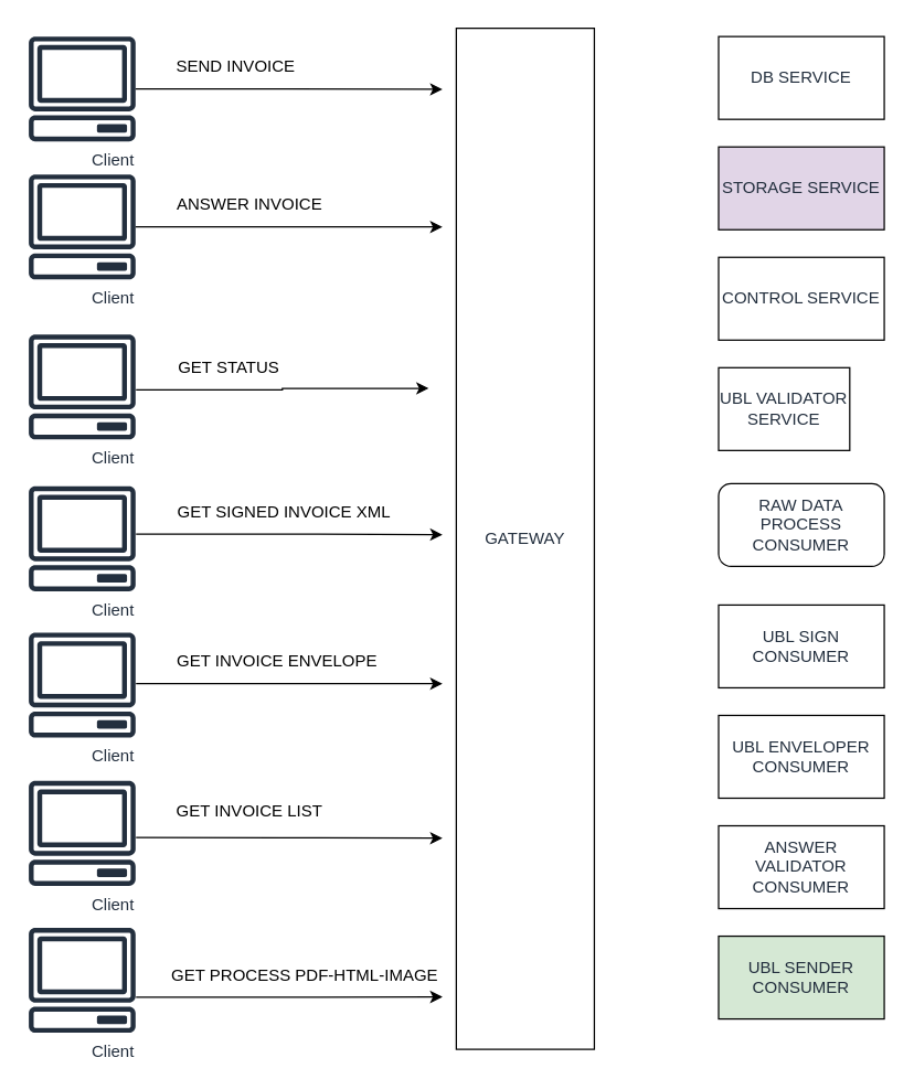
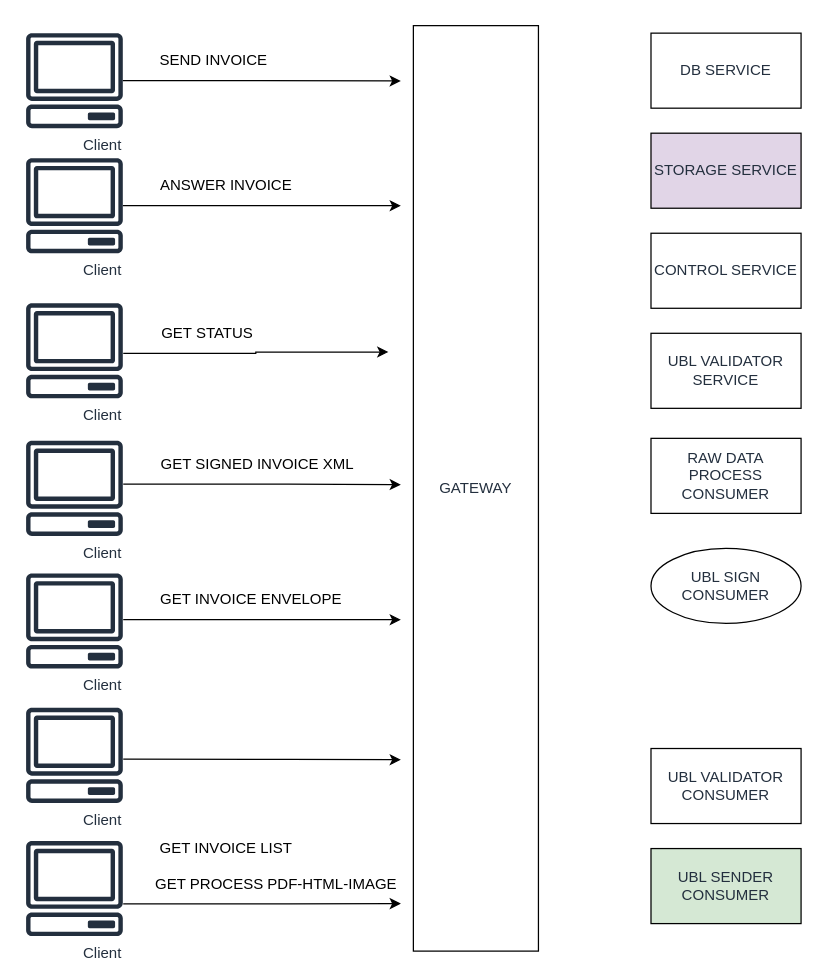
- <mxCell id="24" value="UBL VALIDATOR SERVICE" style="whiteSpace=wrap;html=1;dashed=0;fontColor=#232F3E;fontStyle=0;verticalAlign=middle;" vertex="1" parent="1"><mxGeometry x="520" y="266" width="95" height="60" as="geometry" /></mxCell>
+ <mxCell id="24" value="UBL VALIDATOR SERVICE" style="whiteSpace=wrap;html=1;dashed=0;fontColor=#232F3E;fontStyle=0;verticalAlign=middle;" vertex="1" parent="1"><mxGeometry x="520" y="266" width="120" height="60" as="geometry" /></mxCell>
- <mxCell id="25" value="RAW DATA PROCESS CONSUMER" style="whiteSpace=wrap;html=1;dashed=0;fontColor=#232F3E;fontStyle=0;verticalAlign=middle;rounded=1;" vertex="1" parent="1"><mxGeometry x="520" y="350" width="120" height="60" as="geometry" /></mxCell>
+ <mxCell id="25" value="RAW DATA PROCESS CONSUMER" style="whiteSpace=wrap;html=1;dashed=0;fontColor=#232F3E;fontStyle=0;verticalAlign=middle;" vertex="1" parent="1"><mxGeometry x="520" y="350" width="120" height="60" as="geometry" /></mxCell>
- <mxCell id="26" value="UBL SIGN CONSUMER" style="whiteSpace=wrap;html=1;dashed=0;fontColor=#232F3E;fontStyle=0;verticalAlign=middle;" vertex="1" parent="1"><mxGeometry x="520" y="438" width="120" height="60" as="geometry" /></mxCell>
+ <mxCell id="26" value="UBL SIGN CONSUMER" style="ellipse;whiteSpace=wrap;html=1;dashed=0;fontColor=#232F3E;fontStyle=0;verticalAlign=middle;" vertex="1" parent="1"><mxGeometry x="520" y="438" width="120" height="60" as="geometry" /></mxCell>
- <mxCell id="27" value="UBL ENVELOPER CONSUMER" style="whiteSpace=wrap;html=1;dashed=0;fontColor=#232F3E;fontStyle=0;verticalAlign=middle;" vertex="1" parent="1"><mxGeometry x="520" y="518" width="120" height="60" as="geometry" /></mxCell>
- <mxCell id="18" value="GET  INVOICE LIST" style="text;html=1;align=center;verticalAlign=middle;resizable=0;points=[];autosize=1;strokeColor=none;" parent="1" vertex="1"><mxGeometry x="120.19" y="578" width="120" height="20" as="geometry" /></mxCell>
+ <mxCell id="18" value="GET  INVOICE LIST" style="text;html=1;align=center;verticalAlign=middle;resizable=0;points=[];autosize=1;strokeColor=none;" parent="1" vertex="1"><mxGeometry x="120.19" y="668" width="120" height="20" as="geometry" /></mxCell>
- <mxCell id="29" value="ANSWER VALIDATOR CONSUMER" style="whiteSpace=wrap;html=1;dashed=0;fontColor=#232F3E;fontStyle=0;verticalAlign=middle;" vertex="1" parent="1"><mxGeometry x="520" y="598" width="120" height="60" as="geometry" /></mxCell>
+ <mxCell id="29" value="UBL VALIDATOR CONSUMER" style="whiteSpace=wrap;html=1;dashed=0;fontColor=#232F3E;fontStyle=0;verticalAlign=middle;" vertex="1" parent="1"><mxGeometry x="520" y="598" width="120" height="60" as="geometry" /></mxCell>
